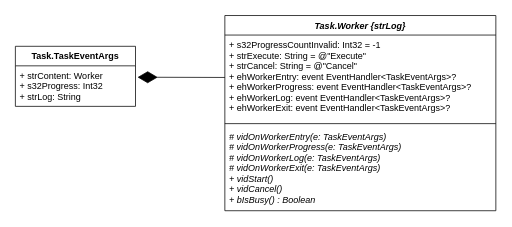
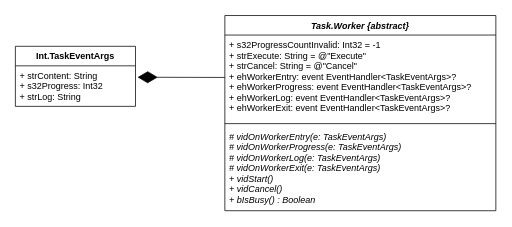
- <mxCell id="4" value="Task.Worker {strLog}" style="swimlane;fontStyle=3;align=center;verticalAlign=top;childLayout=stackLayout;horizontal=1;startSize=26;horizontalStack=0;resizeParent=1;resizeParentMax=0;resizeLast=0;collapsible=1;marginBottom=0;" parent="1" vertex="1"><mxGeometry x="299" y="20" width="361" height="260" as="geometry" /></mxCell>
+ <mxCell id="4" value="Task.Worker {abstract}" style="swimlane;fontStyle=3;align=center;verticalAlign=top;childLayout=stackLayout;horizontal=1;startSize=26;horizontalStack=0;resizeParent=1;resizeParentMax=0;resizeLast=0;collapsible=1;marginBottom=0;" parent="1" vertex="1"><mxGeometry x="299" y="20" width="361" height="260" as="geometry" /></mxCell>
- <mxCell id="2" value="Task.TaskEventArgs" style="swimlane;fontStyle=1;align=center;verticalAlign=top;childLayout=stackLayout;horizontal=1;startSize=26;horizontalStack=0;resizeParent=1;resizeParentMax=0;resizeLast=0;collapsible=1;marginBottom=0;" parent="1" vertex="1"><mxGeometry x="20" y="61" width="160" height="80" as="geometry"><mxRectangle x="-1040" y="200" width="160" height="30" as="alternateBounds" /></mxGeometry></mxCell>
+ <mxCell id="2" value="Int.TaskEventArgs" style="swimlane;fontStyle=1;align=center;verticalAlign=top;childLayout=stackLayout;horizontal=1;startSize=26;horizontalStack=0;resizeParent=1;resizeParentMax=0;resizeLast=0;collapsible=1;marginBottom=0;" parent="1" vertex="1"><mxGeometry x="20" y="61" width="160" height="80" as="geometry"><mxRectangle x="-1040" y="200" width="160" height="30" as="alternateBounds" /></mxGeometry></mxCell>
- <mxCell id="3" value="+ strContent: Worker&#10;+ s32Progress: Int32&#10;+ strLog: String" style="text;strokeColor=none;fillColor=none;align=left;verticalAlign=top;spacingLeft=4;spacingRight=4;overflow=hidden;rotatable=0;points=[[0,0.5],[1,0.5]];portConstraint=eastwest;" parent="2" vertex="1"><mxGeometry y="26" width="160" height="54" as="geometry" /></mxCell>
+ <mxCell id="3" value="+ strContent: String&#10;+ s32Progress: Int32&#10;+ strLog: String" style="text;strokeColor=none;fillColor=none;align=left;verticalAlign=top;spacingLeft=4;spacingRight=4;overflow=hidden;rotatable=0;points=[[0,0.5],[1,0.5]];portConstraint=eastwest;" parent="2" vertex="1"><mxGeometry y="26" width="160" height="54" as="geometry" /></mxCell>
